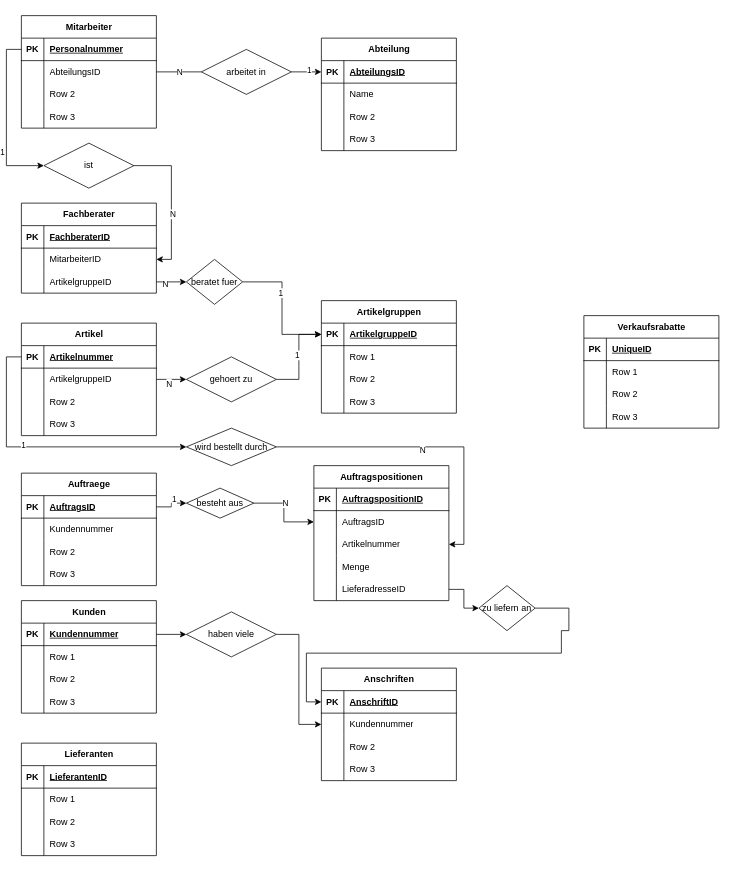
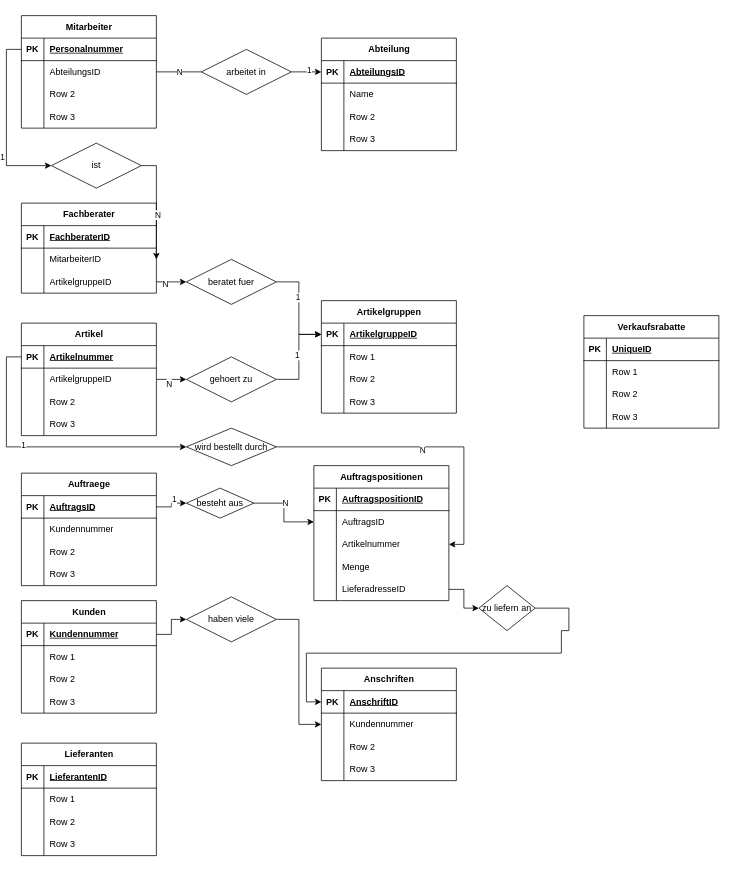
- <mxCell id="138" value="ist" style="shape=rhombus;perimeter=rhombusPerimeter;whiteSpace=wrap;html=1;align=center;" vertex="1" parent="1"><mxGeometry x="50" y="190" width="120" height="60" as="geometry" /></mxCell>
+ <mxCell id="138" value="ist" style="shape=rhombus;perimeter=rhombusPerimeter;whiteSpace=wrap;html=1;align=center;" vertex="1" parent="1"><mxGeometry x="60" y="190" width="120" height="60" as="geometry" /></mxCell>
- <mxCell id="141" value="beratet fuer" style="shape=rhombus;perimeter=rhombusPerimeter;whiteSpace=wrap;html=1;align=center;" vertex="1" parent="1"><mxGeometry x="240" y="345" width="75" height="60" as="geometry" /></mxCell>
+ <mxCell id="141" value="beratet fuer" style="shape=rhombus;perimeter=rhombusPerimeter;whiteSpace=wrap;html=1;align=center;" vertex="1" parent="1"><mxGeometry x="240" y="345" width="120" height="60" as="geometry" /></mxCell>
- <mxCell id="176" value="haben viele" style="shape=rhombus;perimeter=rhombusPerimeter;whiteSpace=wrap;html=1;align=center;" vertex="1" parent="1"><mxGeometry x="240" y="815" width="120" height="60" as="geometry" /></mxCell>
+ <mxCell id="176" value="haben viele" style="shape=rhombus;perimeter=rhombusPerimeter;whiteSpace=wrap;html=1;align=center;" vertex="1" parent="1"><mxGeometry x="240" y="795" width="120" height="60" as="geometry" /></mxCell>
